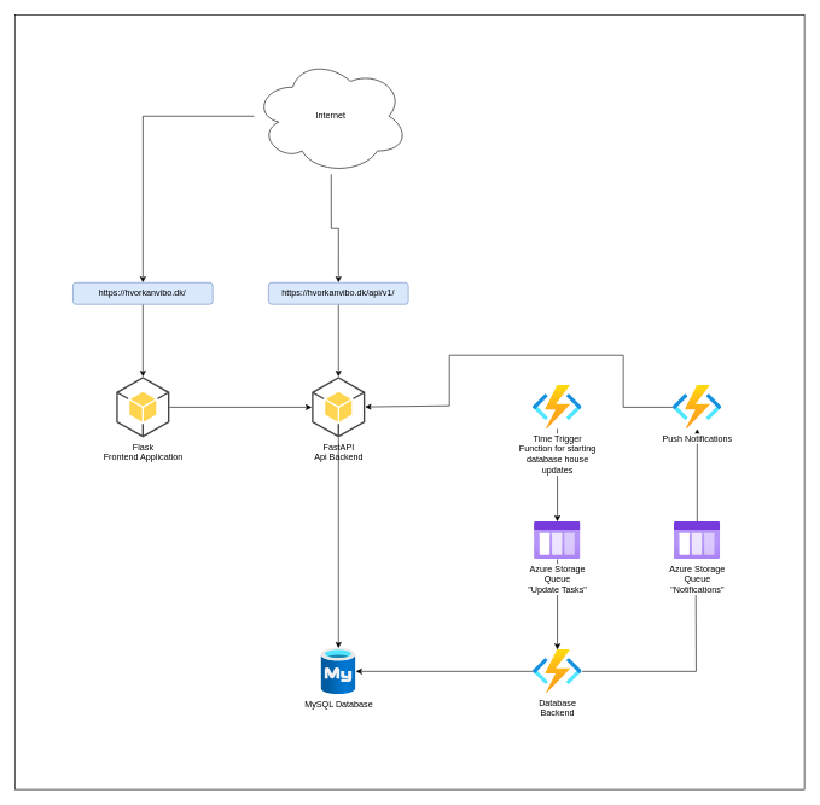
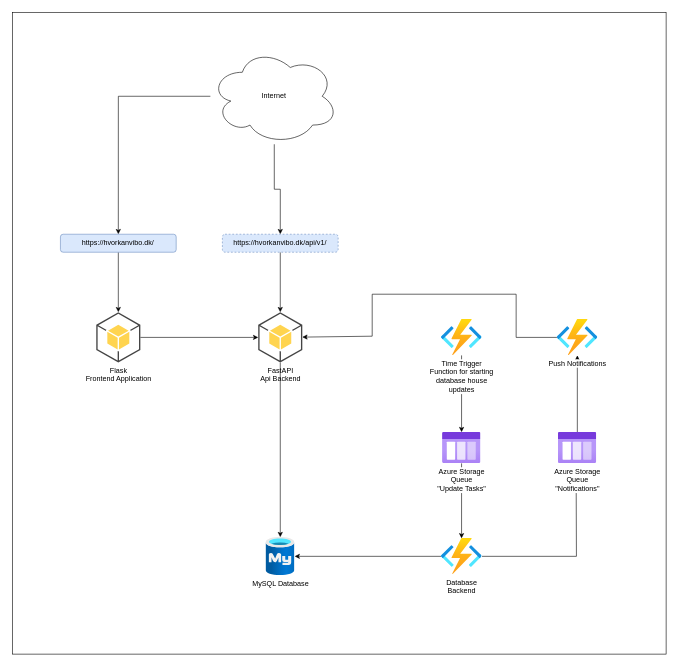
- <mxCell id="12" value="https://hvorkanvibo.dk/api/v1/" style="rounded=1;whiteSpace=wrap;html=1;fillColor=#dae8fc;strokeColor=#6c8ebf;" parent="1" vertex="1"><mxGeometry x="370.25" y="390" width="193" height="30" as="geometry" /></mxCell>
+ <mxCell id="12" value="https://hvorkanvibo.dk/api/v1/" style="rounded=1;whiteSpace=wrap;html=1;fillColor=#dae8fc;strokeColor=#6c8ebf;dashed=1;" parent="1" vertex="1"><mxGeometry x="370.25" y="390" width="193" height="30" as="geometry" /></mxCell>
